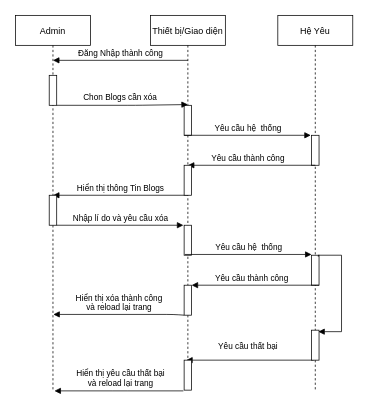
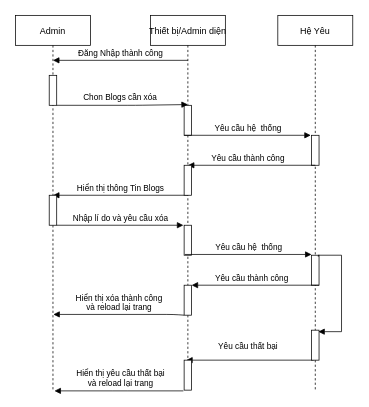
- <mxCell id="4" value="Thiết bị/Giao diện" style="shape=umlLifeline;perimeter=lifelinePerimeter;container=1;collapsible=0;recursiveResize=0;rounded=0;shadow=0;strokeWidth=1;" vertex="1" parent="1"><mxGeometry x="200" y="20" width="100" height="500" as="geometry" /></mxCell>
+ <mxCell id="4" value="Thiết bị/Admin diện" style="shape=umlLifeline;perimeter=lifelinePerimeter;container=1;collapsible=0;recursiveResize=0;rounded=0;shadow=0;strokeWidth=1;" vertex="1" parent="1"><mxGeometry x="200" y="20" width="100" height="500" as="geometry" /></mxCell>
